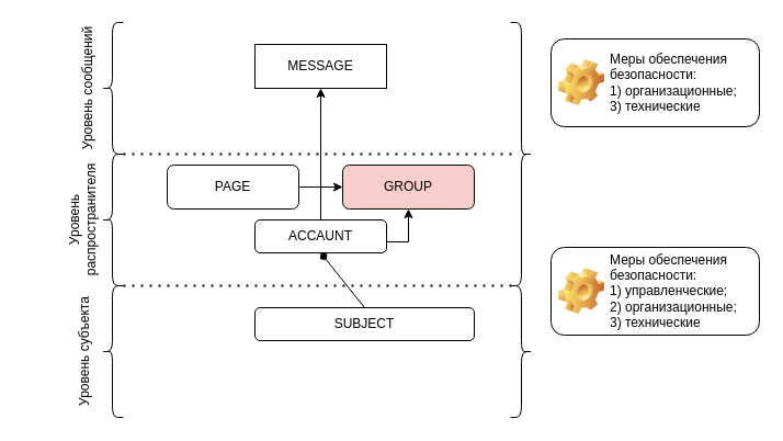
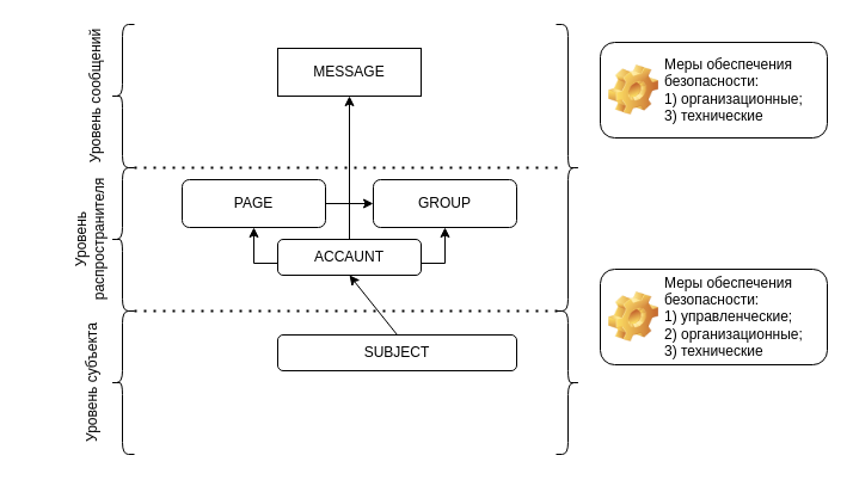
- <mxCell id="4" value="GROUP" style="rounded=1;whiteSpace=wrap;html=1;fillColor=#f8cecc;" vertex="1" parent="1"><mxGeometry x="312" y="150" width="120" height="40" as="geometry" /></mxCell>
+ <mxCell id="4" value="GROUP" style="rounded=1;whiteSpace=wrap;html=1;" vertex="1" parent="1"><mxGeometry x="312" y="150" width="120" height="40" as="geometry" /></mxCell>
+ <mxCell id="5" style="edgeStyle=orthogonalEdgeStyle;rounded=0;orthogonalLoop=1;jettySize=auto;html=1;entryX=0.5;entryY=1;entryDx=0;entryDy=0;exitX=0;exitY=0.5;exitDx=0;exitDy=0;" edge="1" parent="1" source="7" target="3"><mxGeometry relative="1" as="geometry"><Array as="points"><mxPoint x="212" y="220" /></Array></mxGeometry></mxCell>
- <mxCell id="21" value="" style="endArrow=diamond;html=1;entryX=0.5;entryY=1;entryDx=0;entryDy=0;exitX=0.5;exitY=0;exitDx=0;exitDy=0;" edge="1" parent="1" source="2" target="7"><mxGeometry width="50" height="50" relative="1" as="geometry"><mxPoint x="262" y="290" as="sourcePoint" /><mxPoint x="312" y="240" as="targetPoint" /></mxGeometry></mxCell>
+ <mxCell id="21" value="" style="endArrow=classic;html=1;entryX=0.5;entryY=1;entryDx=0;entryDy=0;exitX=0.5;exitY=0;exitDx=0;exitDy=0;" edge="1" parent="1" source="2" target="7"><mxGeometry width="50" height="50" relative="1" as="geometry"><mxPoint x="262" y="290" as="sourcePoint" /><mxPoint x="312" y="240" as="targetPoint" /></mxGeometry></mxCell>
